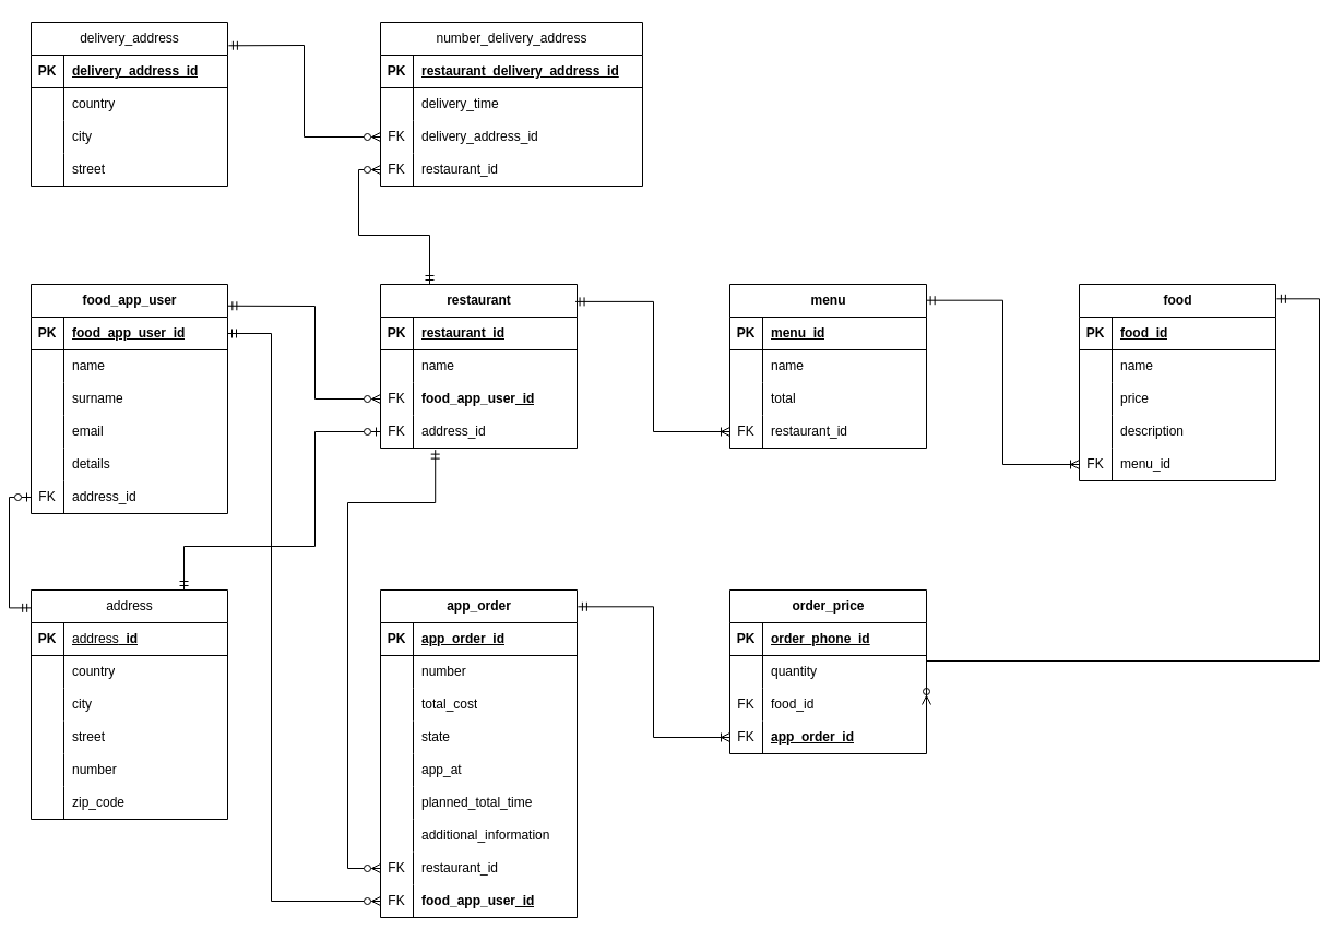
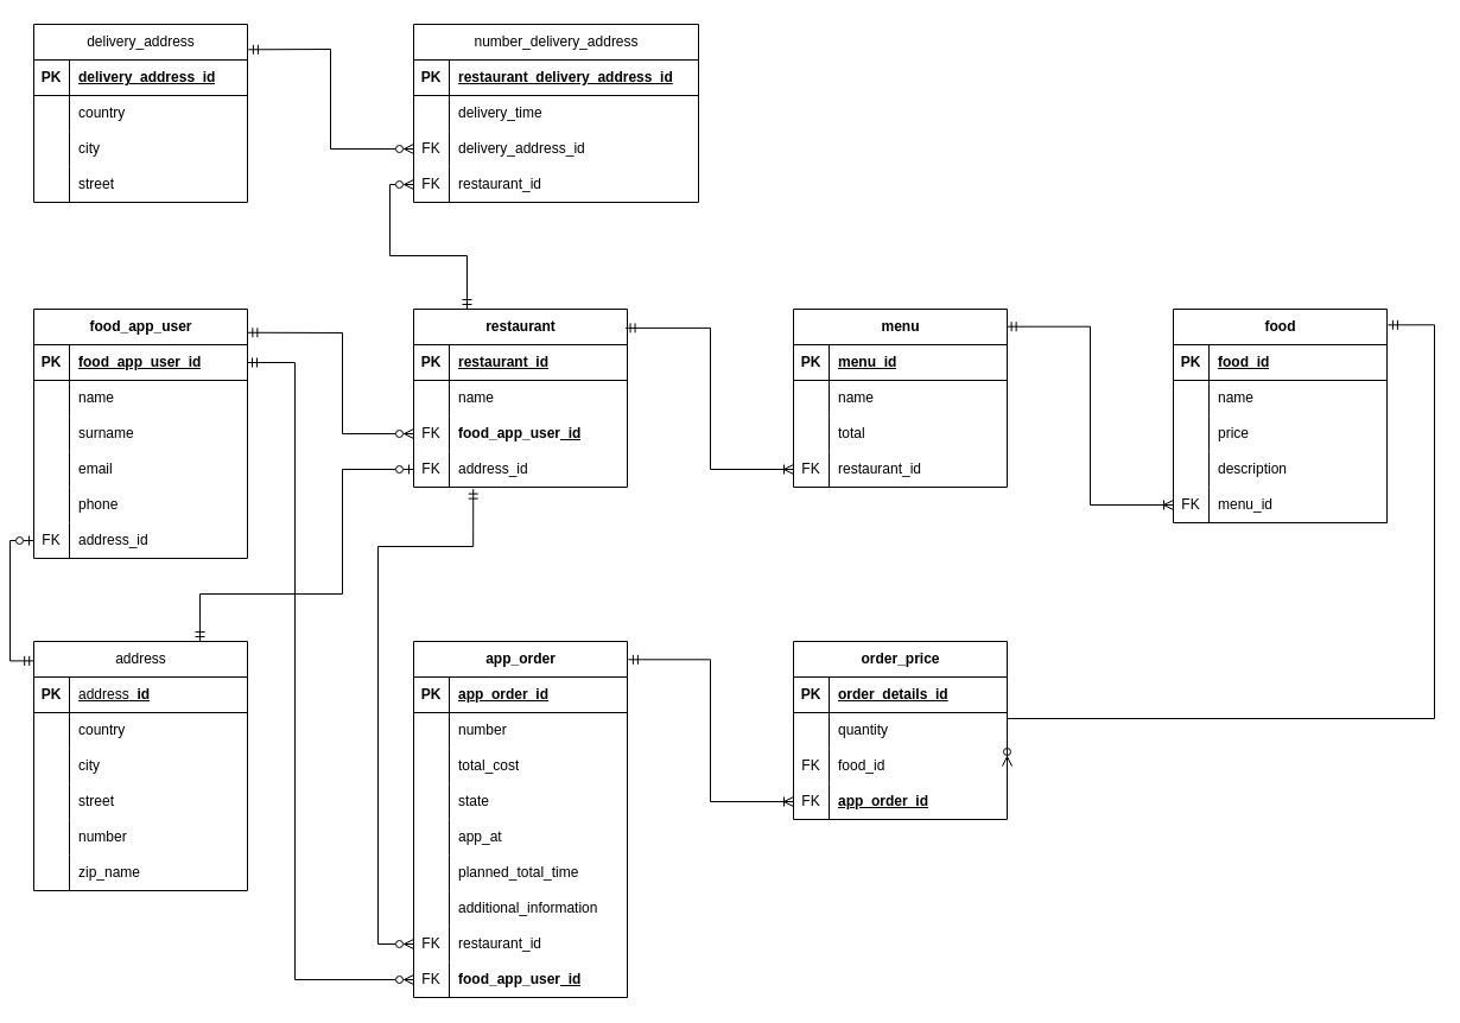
- <mxCell id="17" value="details" style="shape=partialRectangle;connectable=0;fillColor=none;top=0;left=0;bottom=0;right=0;align=left;spacingLeft=6;overflow=hidden;whiteSpace=wrap;html=1;" parent="15" vertex="1"><mxGeometry x="30" width="150" height="30" as="geometry"><mxRectangle width="150" height="30" as="alternateBounds" /></mxGeometry></mxCell>
+ <mxCell id="17" value="phone" style="shape=partialRectangle;connectable=0;fillColor=none;top=0;left=0;bottom=0;right=0;align=left;spacingLeft=6;overflow=hidden;whiteSpace=wrap;html=1;" parent="15" vertex="1"><mxGeometry x="30" width="150" height="30" as="geometry"><mxRectangle width="150" height="30" as="alternateBounds" /></mxGeometry></mxCell>
- <mxCell id="139" value="order_phone_id" style="shape=partialRectangle;connectable=0;fillColor=none;top=0;left=0;bottom=0;right=0;align=left;spacingLeft=6;fontStyle=5;overflow=hidden;whiteSpace=wrap;html=1;" parent="137" vertex="1"><mxGeometry x="30" width="150" height="30" as="geometry"><mxRectangle width="150" height="30" as="alternateBounds" /></mxGeometry></mxCell>
+ <mxCell id="139" value="order_details_id" style="shape=partialRectangle;connectable=0;fillColor=none;top=0;left=0;bottom=0;right=0;align=left;spacingLeft=6;fontStyle=5;overflow=hidden;whiteSpace=wrap;html=1;" parent="137" vertex="1"><mxGeometry x="30" width="150" height="30" as="geometry"><mxRectangle width="150" height="30" as="alternateBounds" /></mxGeometry></mxCell>
- <mxCell id="81" value="zip_code" style="shape=partialRectangle;connectable=0;fillColor=none;top=0;left=0;bottom=0;right=0;align=left;spacingLeft=6;overflow=hidden;whiteSpace=wrap;html=1;" parent="79" vertex="1"><mxGeometry x="30" width="150" height="30" as="geometry"><mxRectangle width="150" height="30" as="alternateBounds" /></mxGeometry></mxCell>
+ <mxCell id="81" value="zip_name" style="shape=partialRectangle;connectable=0;fillColor=none;top=0;left=0;bottom=0;right=0;align=left;spacingLeft=6;overflow=hidden;whiteSpace=wrap;html=1;" parent="79" vertex="1"><mxGeometry x="30" width="150" height="30" as="geometry"><mxRectangle width="150" height="30" as="alternateBounds" /></mxGeometry></mxCell>
